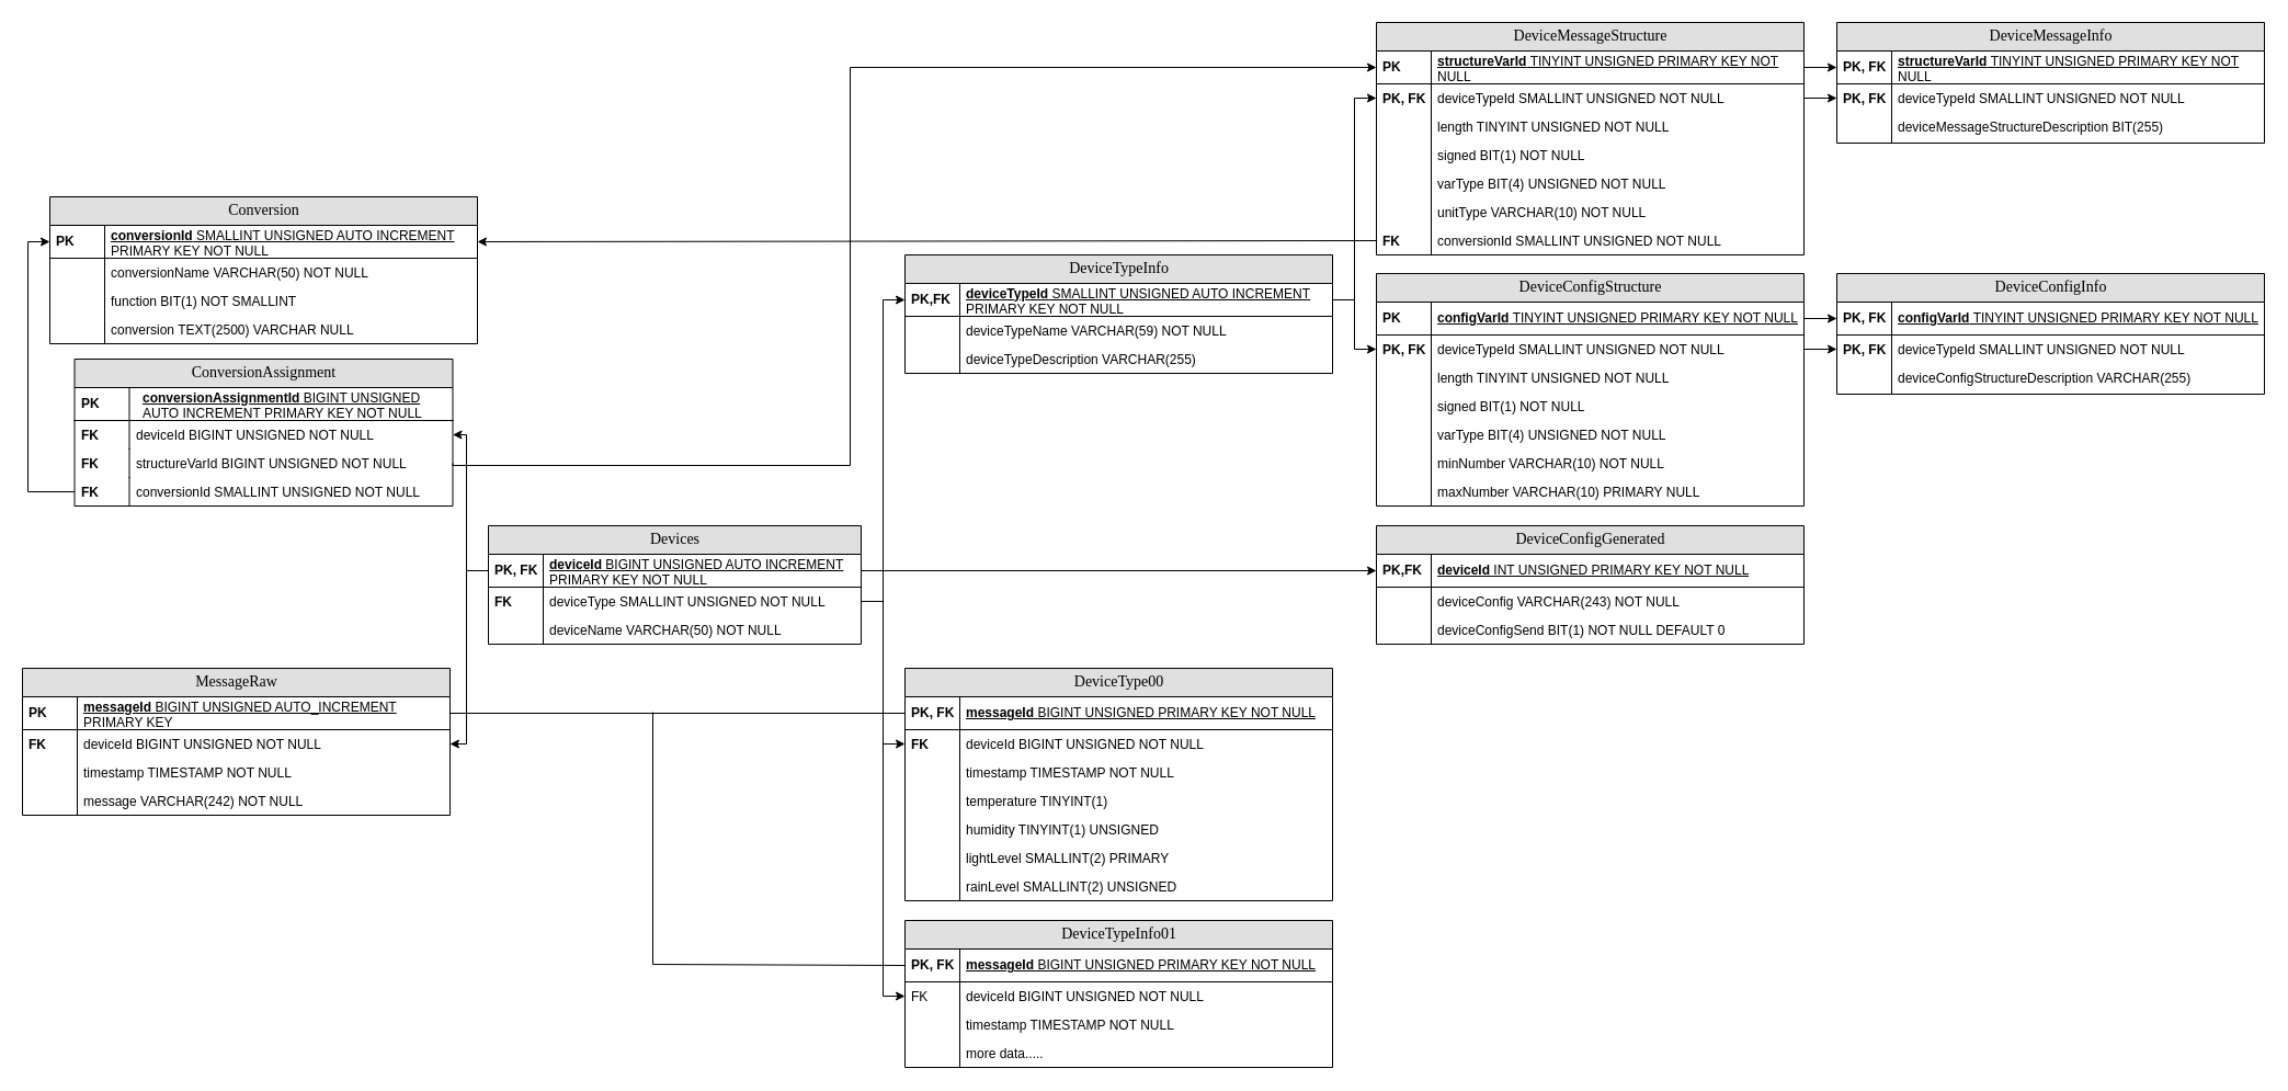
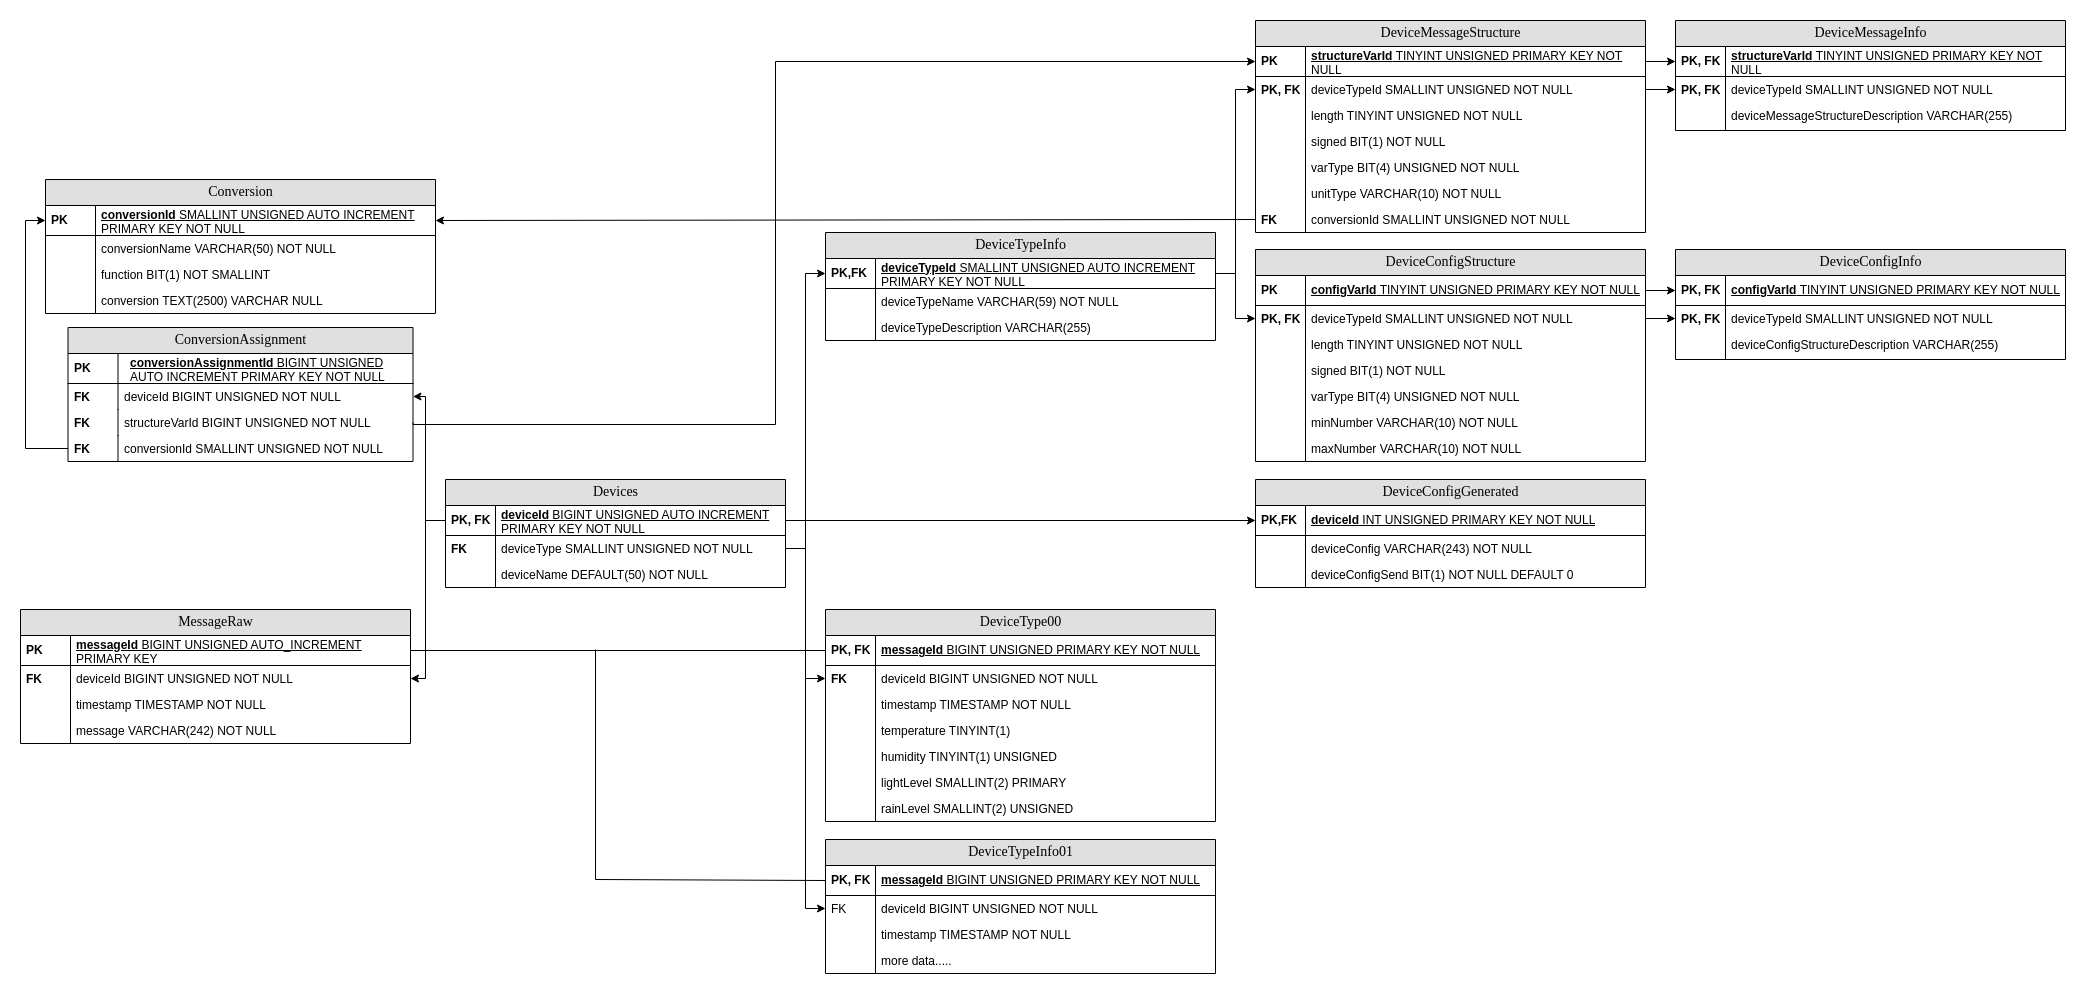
- <mxCell id="122" value="deviceMessageStructureDescription BIT(255)" style="shape=partialRectangle;top=0;left=0;right=0;bottom=0;html=1;align=left;verticalAlign=top;fillColor=none;spacingLeft=54;spacingRight=4;whiteSpace=wrap;overflow=hidden;rotatable=0;points=[[0,0.5],[1,0.5]];portConstraint=eastwest;dropTarget=0;" parent="117" vertex="1"><mxGeometry y="82" width="390" height="28" as="geometry" /></mxCell>
+ <mxCell id="122" value="deviceMessageStructureDescription VARCHAR(255)" style="shape=partialRectangle;top=0;left=0;right=0;bottom=0;html=1;align=left;verticalAlign=top;fillColor=none;spacingLeft=54;spacingRight=4;whiteSpace=wrap;overflow=hidden;rotatable=0;points=[[0,0.5],[1,0.5]];portConstraint=eastwest;dropTarget=0;" parent="117" vertex="1"><mxGeometry y="82" width="390" height="28" as="geometry" /></mxCell>
- <mxCell id="93" value="maxNumber VARCHAR(10) PRIMARY NULL" style="shape=partialRectangle;top=0;left=0;right=0;bottom=0;html=1;align=left;verticalAlign=top;fillColor=none;spacingLeft=54;spacingRight=4;whiteSpace=wrap;overflow=hidden;rotatable=0;points=[[0,0.5],[1,0.5]];portConstraint=eastwest;dropTarget=0;" parent="80" vertex="1"><mxGeometry y="186" width="390" height="26" as="geometry" /></mxCell>
+ <mxCell id="93" value="maxNumber VARCHAR(10) NOT NULL" style="shape=partialRectangle;top=0;left=0;right=0;bottom=0;html=1;align=left;verticalAlign=top;fillColor=none;spacingLeft=54;spacingRight=4;whiteSpace=wrap;overflow=hidden;rotatable=0;points=[[0,0.5],[1,0.5]];portConstraint=eastwest;dropTarget=0;" parent="80" vertex="1"><mxGeometry y="186" width="390" height="26" as="geometry" /></mxCell>
- <mxCell id="31" value="deviceName&amp;nbsp;VARCHAR(50) NOT NULL" style="shape=partialRectangle;top=0;left=0;right=0;bottom=0;html=1;align=left;verticalAlign=top;fillColor=none;spacingLeft=54;spacingRight=4;whiteSpace=wrap;overflow=hidden;rotatable=0;points=[[0,0.5],[1,0.5]];portConstraint=eastwest;dropTarget=0;" parent="26" vertex="1"><mxGeometry y="82" width="340" height="26" as="geometry" /></mxCell>
+ <mxCell id="31" value="deviceName&amp;nbsp;DEFAULT(50) NOT NULL" style="shape=partialRectangle;top=0;left=0;right=0;bottom=0;html=1;align=left;verticalAlign=top;fillColor=none;spacingLeft=54;spacingRight=4;whiteSpace=wrap;overflow=hidden;rotatable=0;points=[[0,0.5],[1,0.5]];portConstraint=eastwest;dropTarget=0;" parent="26" vertex="1"><mxGeometry y="82" width="340" height="26" as="geometry" /></mxCell>
